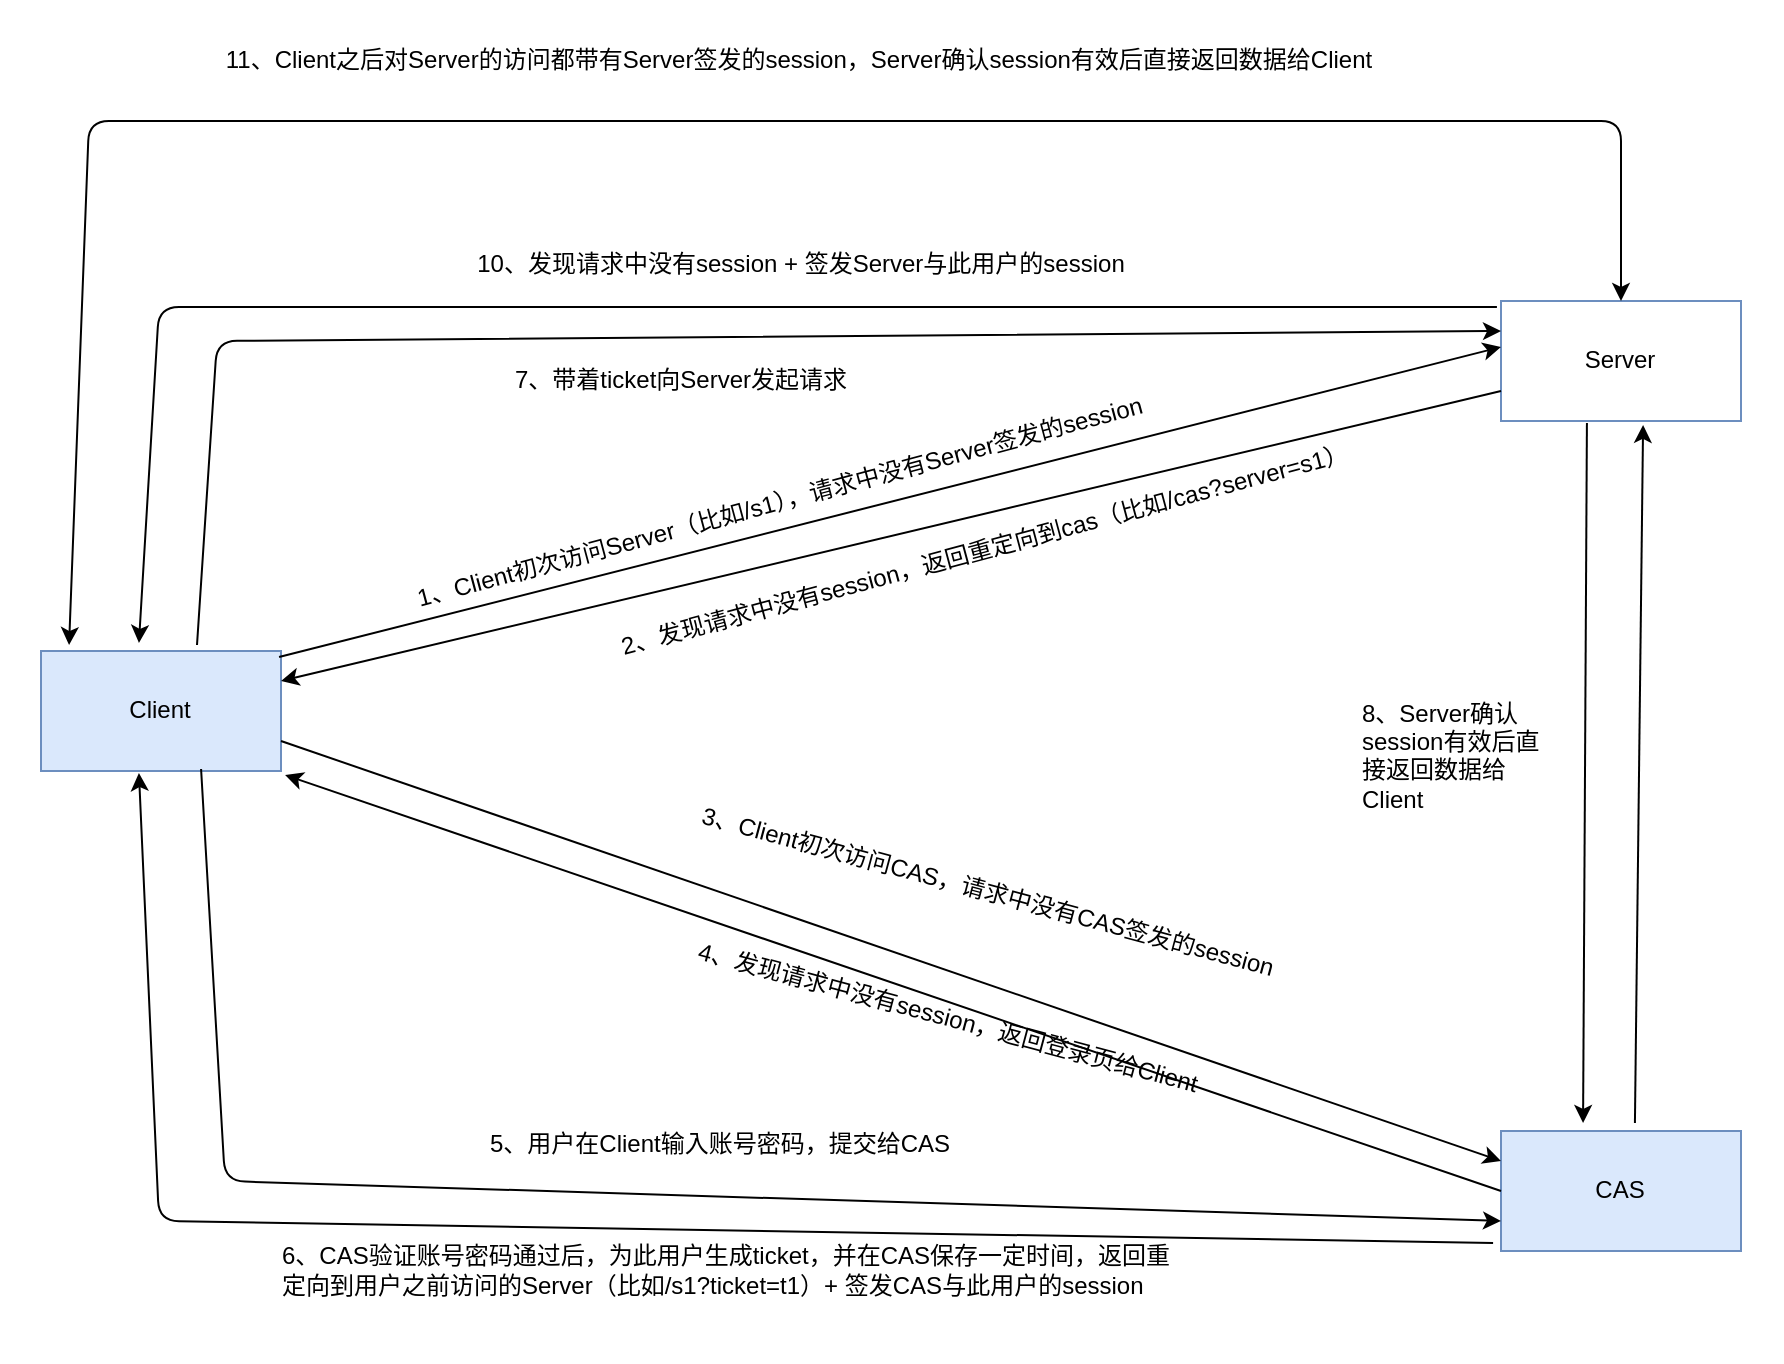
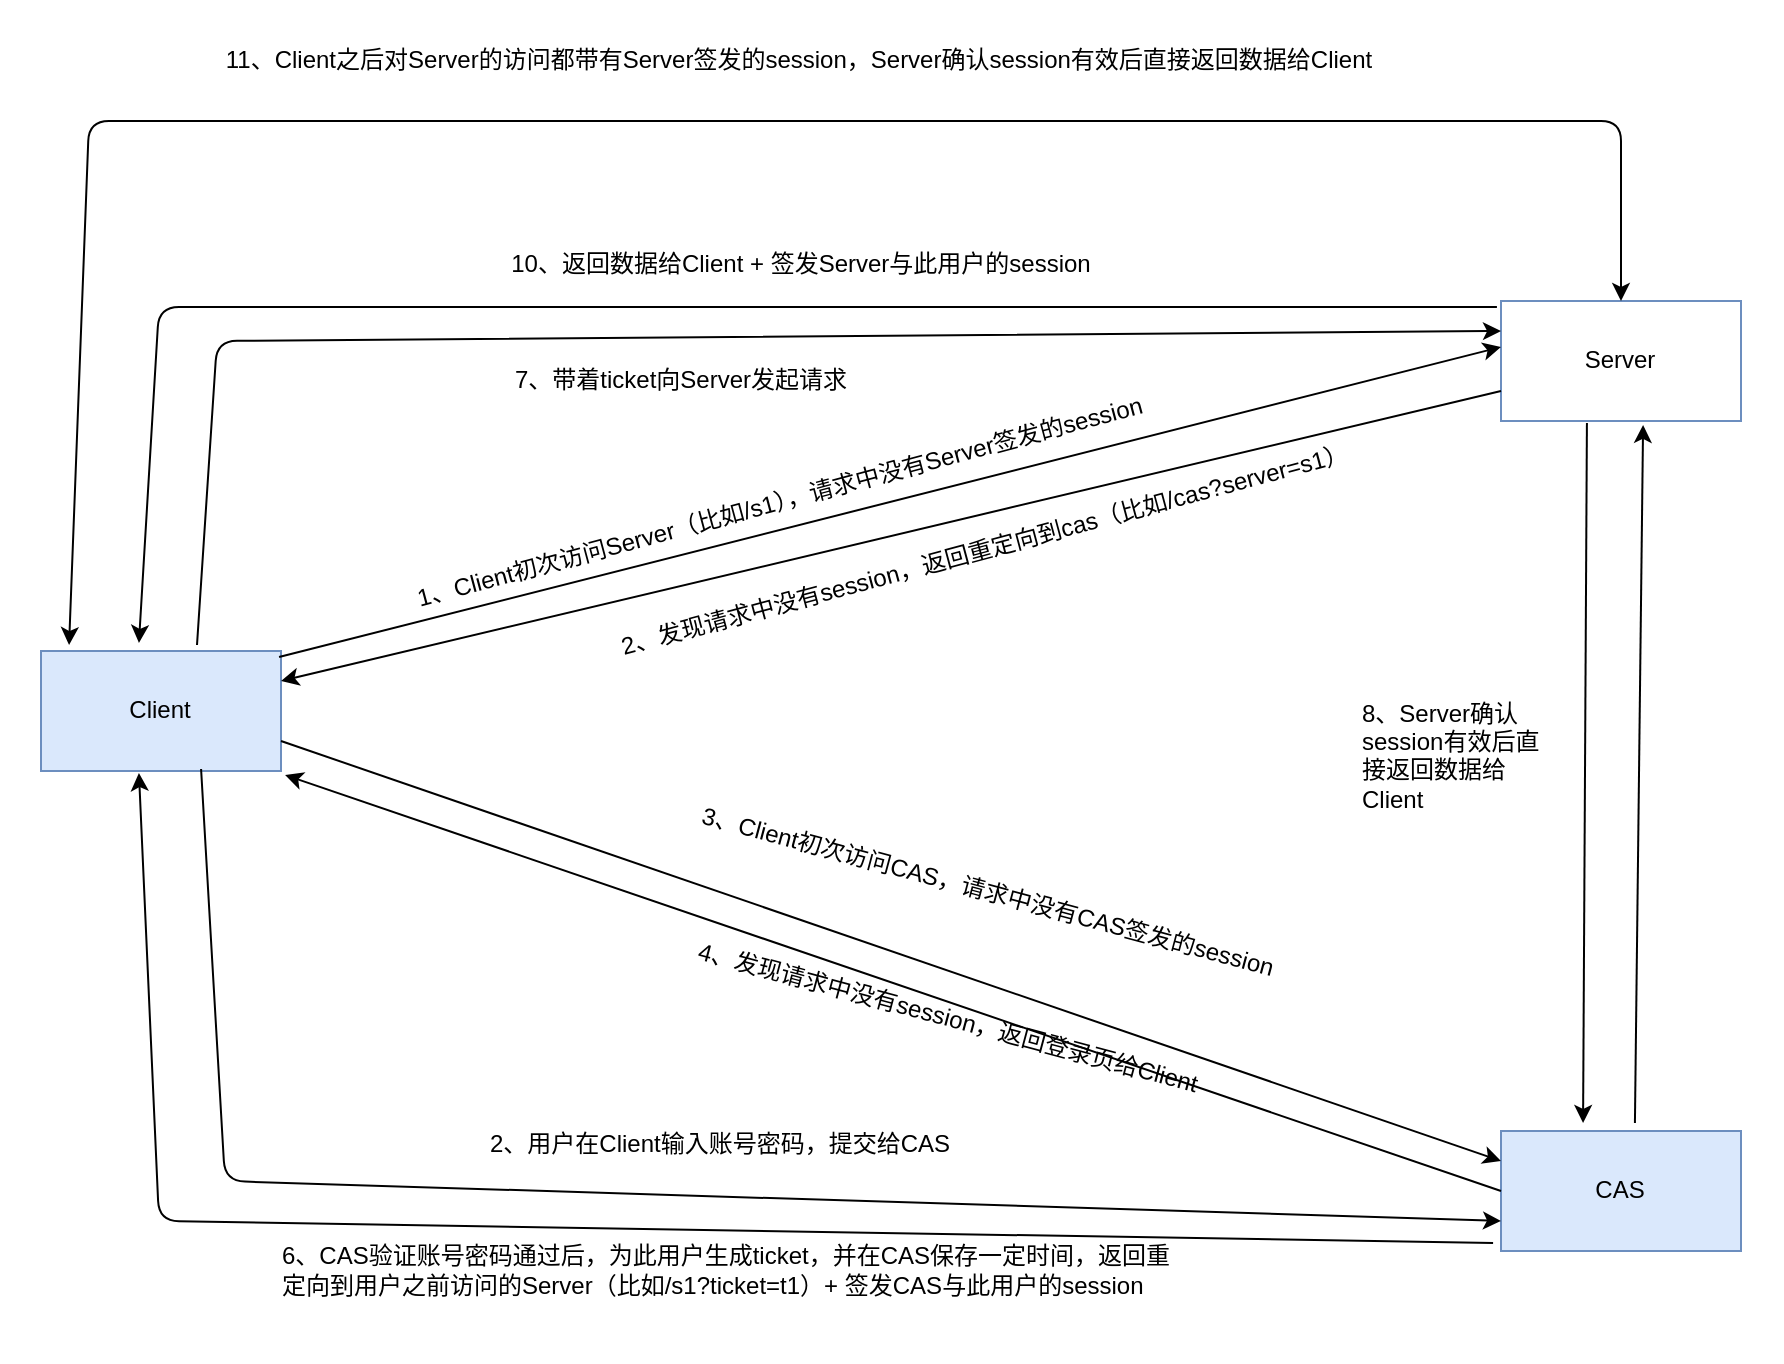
- <mxCell id="23" value="10、发现请求中没有session + 签发Server与此用户的session" style="text;html=1;strokeColor=none;fillColor=none;align=center;verticalAlign=middle;whiteSpace=wrap;rounded=0;" vertex="1" parent="1"><mxGeometry x="90.5" y="122" width="619" height="20" as="geometry" /></mxCell>
+ <mxCell id="23" value="10、返回数据给Client + 签发Server与此用户的session" style="text;html=1;strokeColor=none;fillColor=none;align=center;verticalAlign=middle;whiteSpace=wrap;rounded=0;" vertex="1" parent="1"><mxGeometry x="90.5" y="122" width="619" height="20" as="geometry" /></mxCell>
- <mxCell id="14" value="5、用户在Client输入账号密码，提交给CAS" style="text;html=1;strokeColor=none;fillColor=none;align=center;verticalAlign=middle;whiteSpace=wrap;rounded=0;" vertex="1" parent="1"><mxGeometry x="210" y="562" width="300" height="20" as="geometry" /></mxCell>
+ <mxCell id="14" value="2、用户在Client输入账号密码，提交给CAS" style="text;html=1;strokeColor=none;fillColor=none;align=center;verticalAlign=middle;whiteSpace=wrap;rounded=0;" vertex="1" parent="1"><mxGeometry x="210" y="562" width="300" height="20" as="geometry" /></mxCell>
